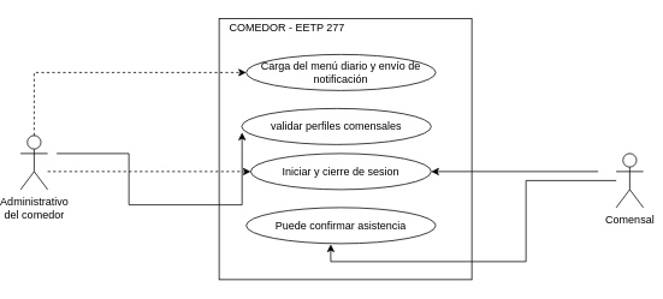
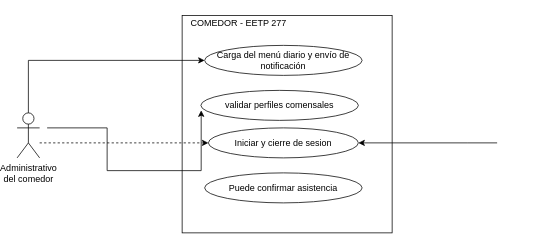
- <mxCell id="6" style="edgeStyle=orthogonalEdgeStyle;rounded=0;orthogonalLoop=1;jettySize=auto;html=1;dashed=1;" edge="1" parent="1" source="7" target="3"><mxGeometry relative="1" as="geometry"><Array as="points"><mxPoint x="35" y="80" /></Array></mxGeometry></mxCell>
+ <mxCell id="6" style="edgeStyle=orthogonalEdgeStyle;rounded=0;orthogonalLoop=1;jettySize=auto;html=1;" edge="1" parent="1" source="7" target="3"><mxGeometry relative="1" as="geometry"><Array as="points"><mxPoint x="35" y="80" /></Array></mxGeometry></mxCell>
- <mxCell id="8" style="edgeStyle=orthogonalEdgeStyle;rounded=0;orthogonalLoop=1;jettySize=auto;html=1;entryX=0.446;entryY=1.021;entryDx=0;entryDy=0;entryPerimeter=0;" edge="1" parent="1" source="10" target="13"><mxGeometry relative="1" as="geometry" /></mxCell>
- <mxCell id="10" value="Comensal" style="shape=umlActor;verticalLabelPosition=bottom;verticalAlign=top;html=1;" vertex="1" parent="1"><mxGeometry x="680" y="170" width="30" height="60" as="geometry" /></mxCell>
